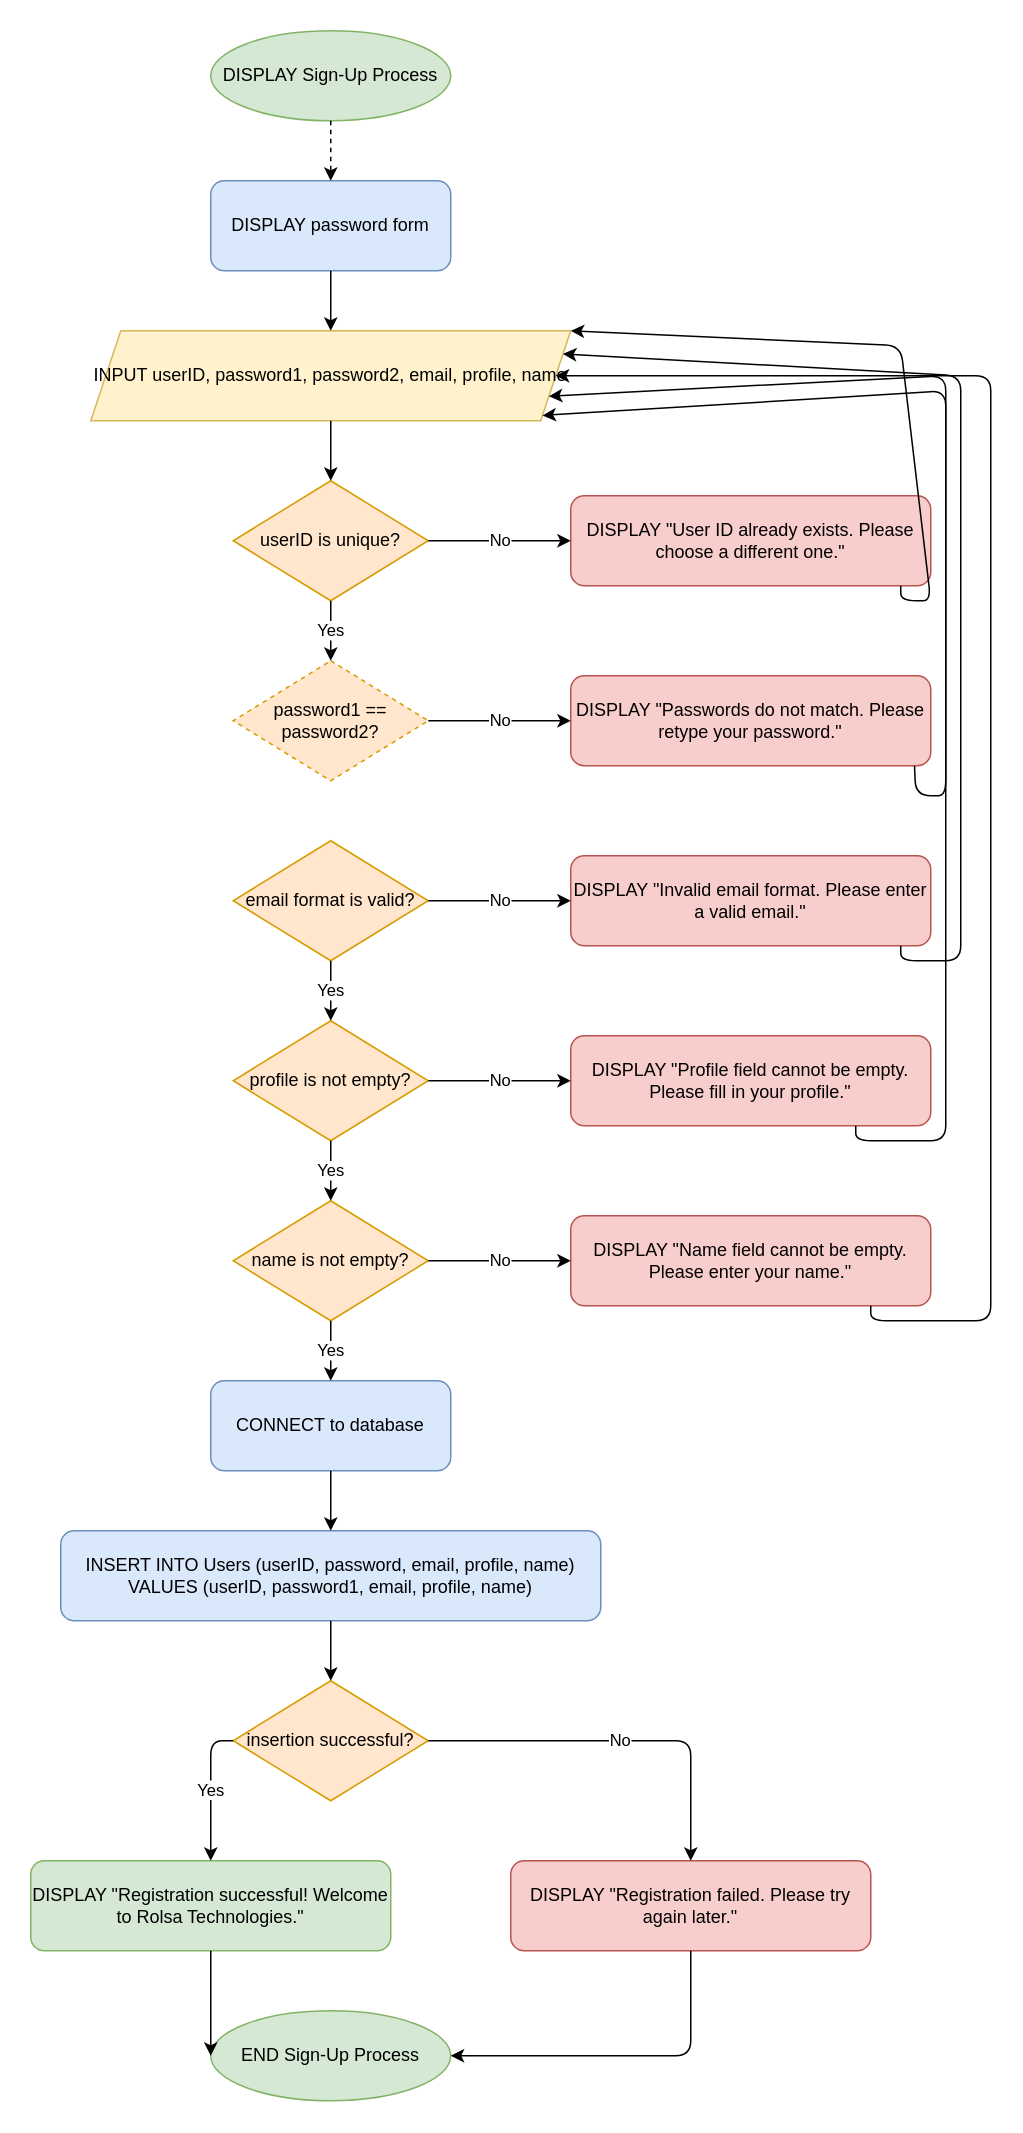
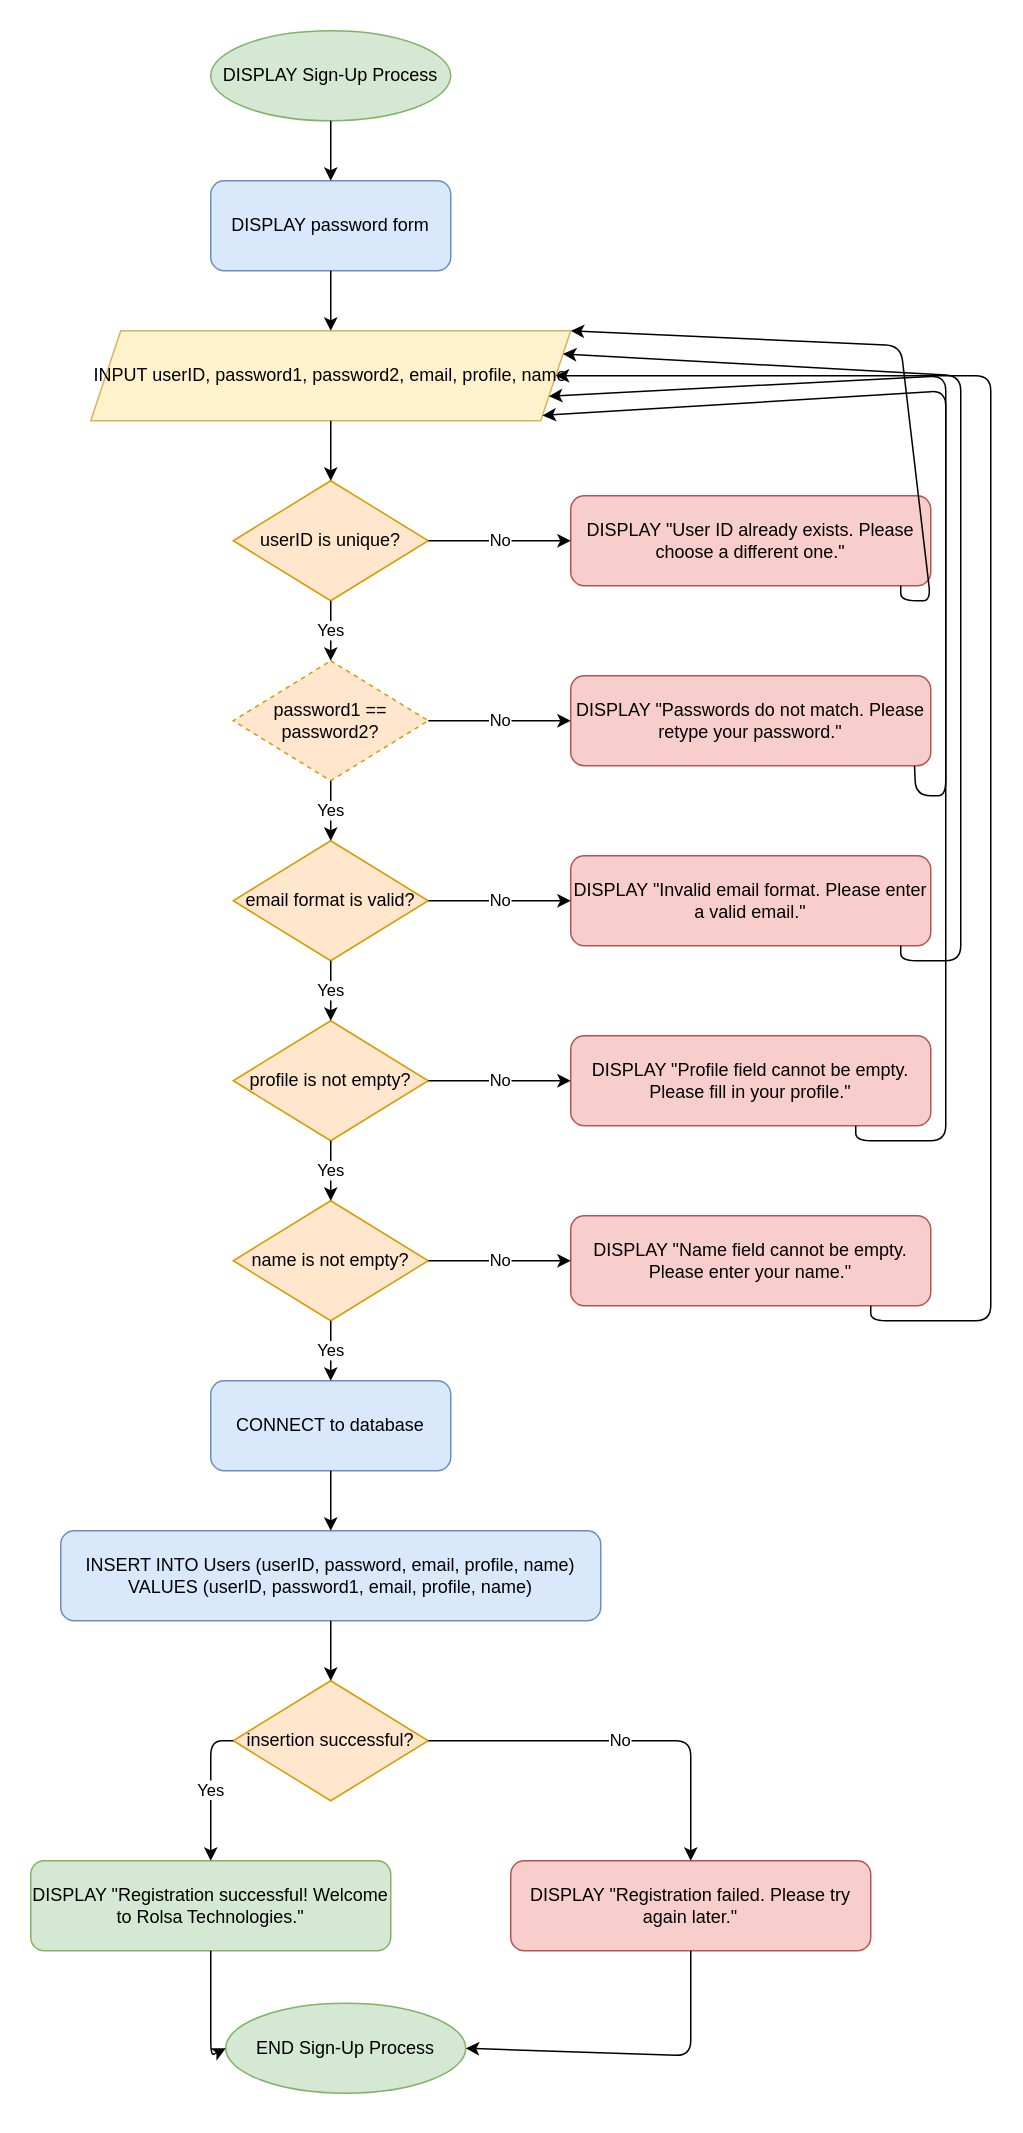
- <mxCell id="21" value="" style="endArrow=classic;html=1;exitX=0.5;exitY=1;exitDx=0;exitDy=0;entryX=0.5;entryY=0;entryDx=0;entryDy=0;dashed=1;" edge="1" parent="1" source="2" target="3"><mxGeometry width="50" height="50" relative="1" as="geometry"><mxPoint x="220" y="90" as="sourcePoint" /><mxPoint x="270" y="40" as="targetPoint" /></mxGeometry></mxCell>
+ <mxCell id="21" value="" style="endArrow=classic;html=1;exitX=0.5;exitY=1;exitDx=0;exitDy=0;entryX=0.5;entryY=0;entryDx=0;entryDy=0;" edge="1" parent="1" source="2" target="3"><mxGeometry width="50" height="50" relative="1" as="geometry"><mxPoint x="220" y="90" as="sourcePoint" /><mxPoint x="270" y="40" as="targetPoint" /></mxGeometry></mxCell>
+ <mxCell id="27" value="Yes" style="endArrow=classic;html=1;exitX=0.5;exitY=1;exitDx=0;exitDy=0;entryX=0.5;entryY=0;entryDx=0;entryDy=0;" edge="1" parent="1" source="7" target="9"><mxGeometry width="50" height="50" relative="1" as="geometry"><mxPoint x="220" y="530" as="sourcePoint" /><mxPoint x="270" y="480" as="targetPoint" /></mxGeometry></mxCell>
- <mxCell id="20" value="END Sign-Up Process" style="ellipse;whiteSpace=wrap;html=1;fillColor=#d5e8d4;strokeColor=#82b366;" vertex="1" parent="1"><mxGeometry x="140" y="1340" width="160" height="60" as="geometry" /></mxCell>
+ <mxCell id="20" value="END Sign-Up Process" style="ellipse;whiteSpace=wrap;html=1;fillColor=#d5e8d4;strokeColor=#82b366;" vertex="1" parent="1"><mxGeometry x="150" y="1335" width="160" height="60" as="geometry" /></mxCell>
